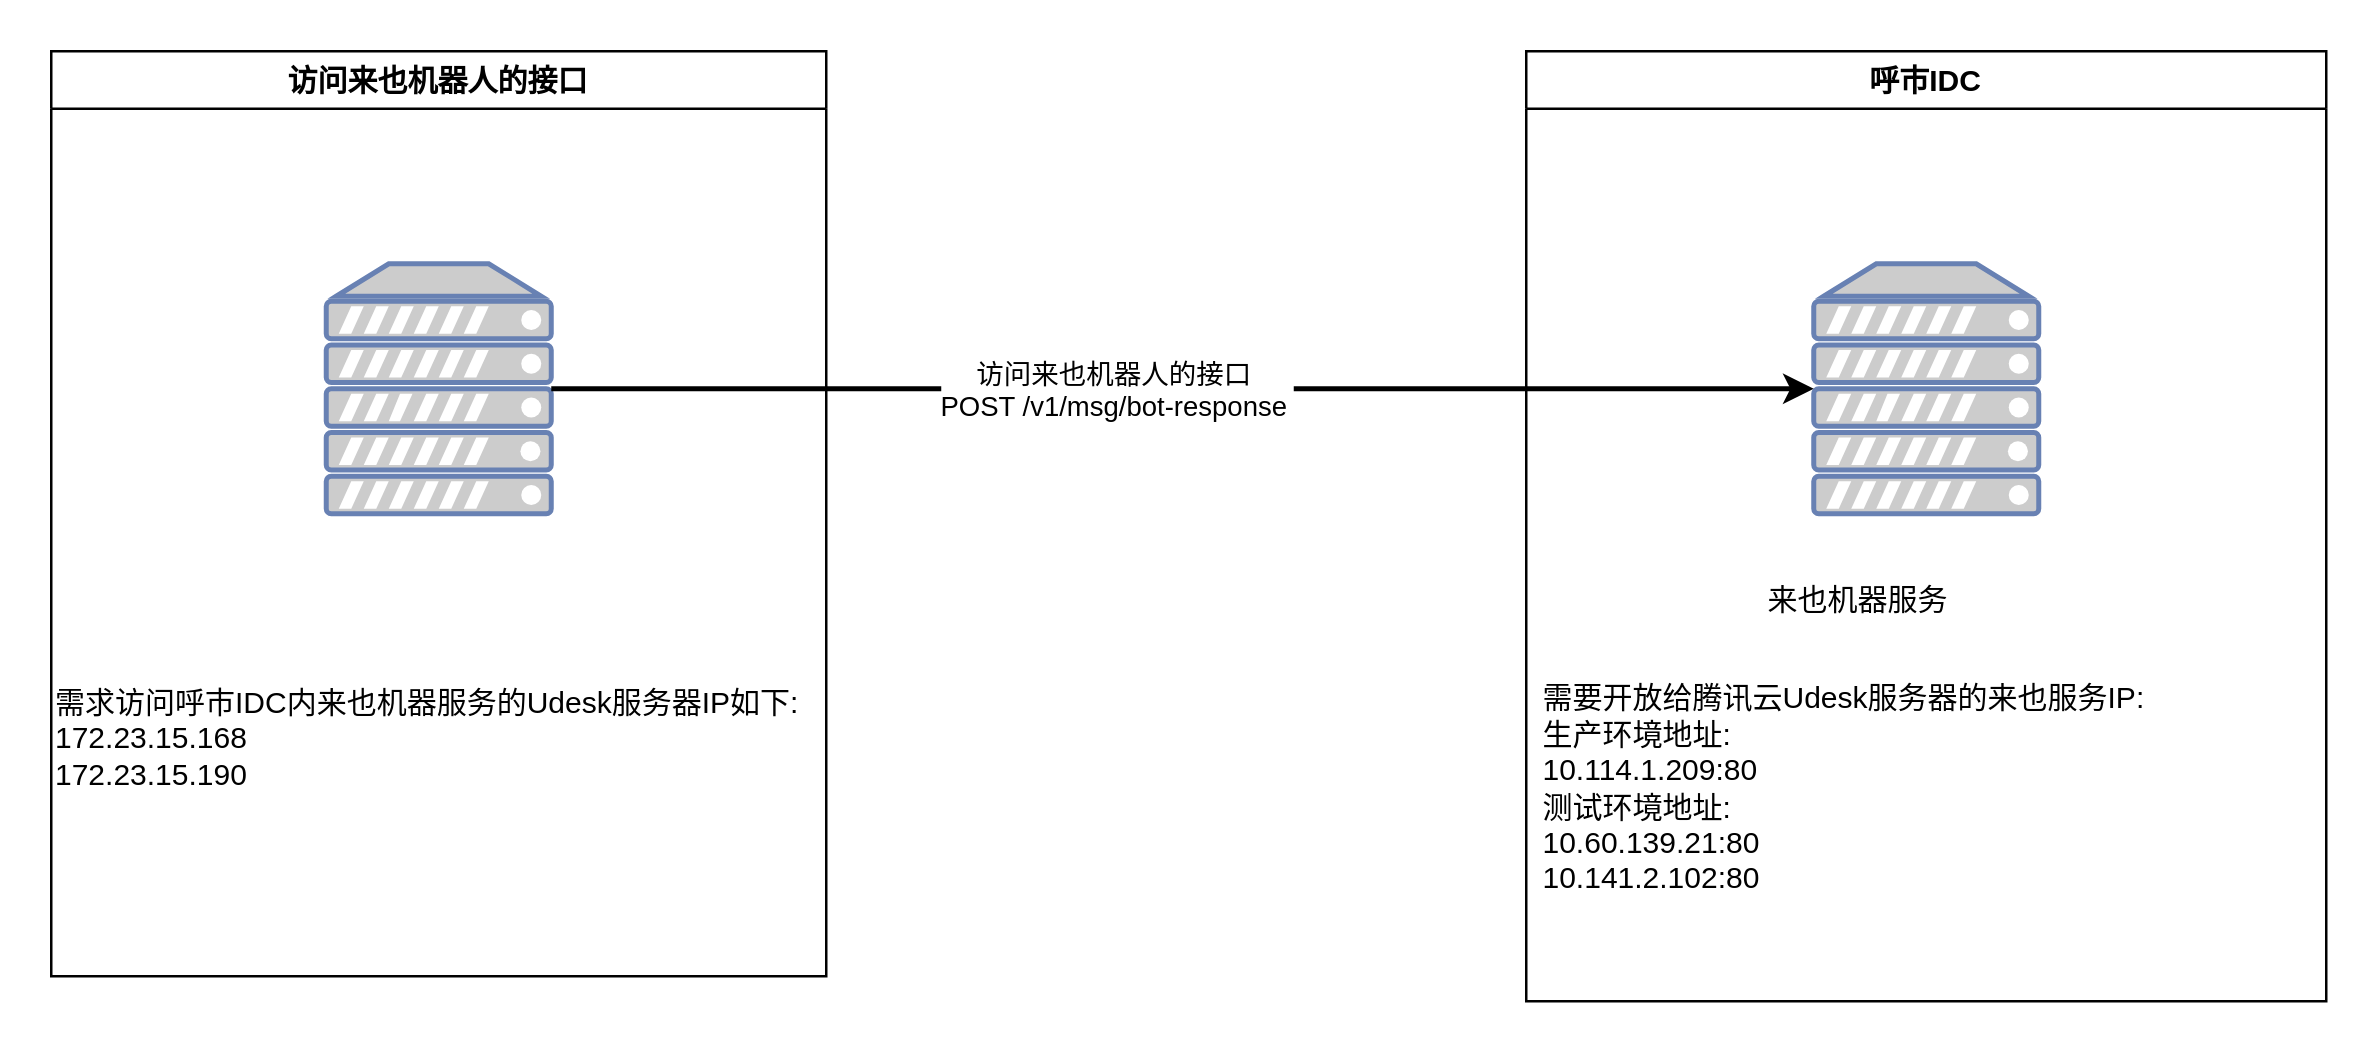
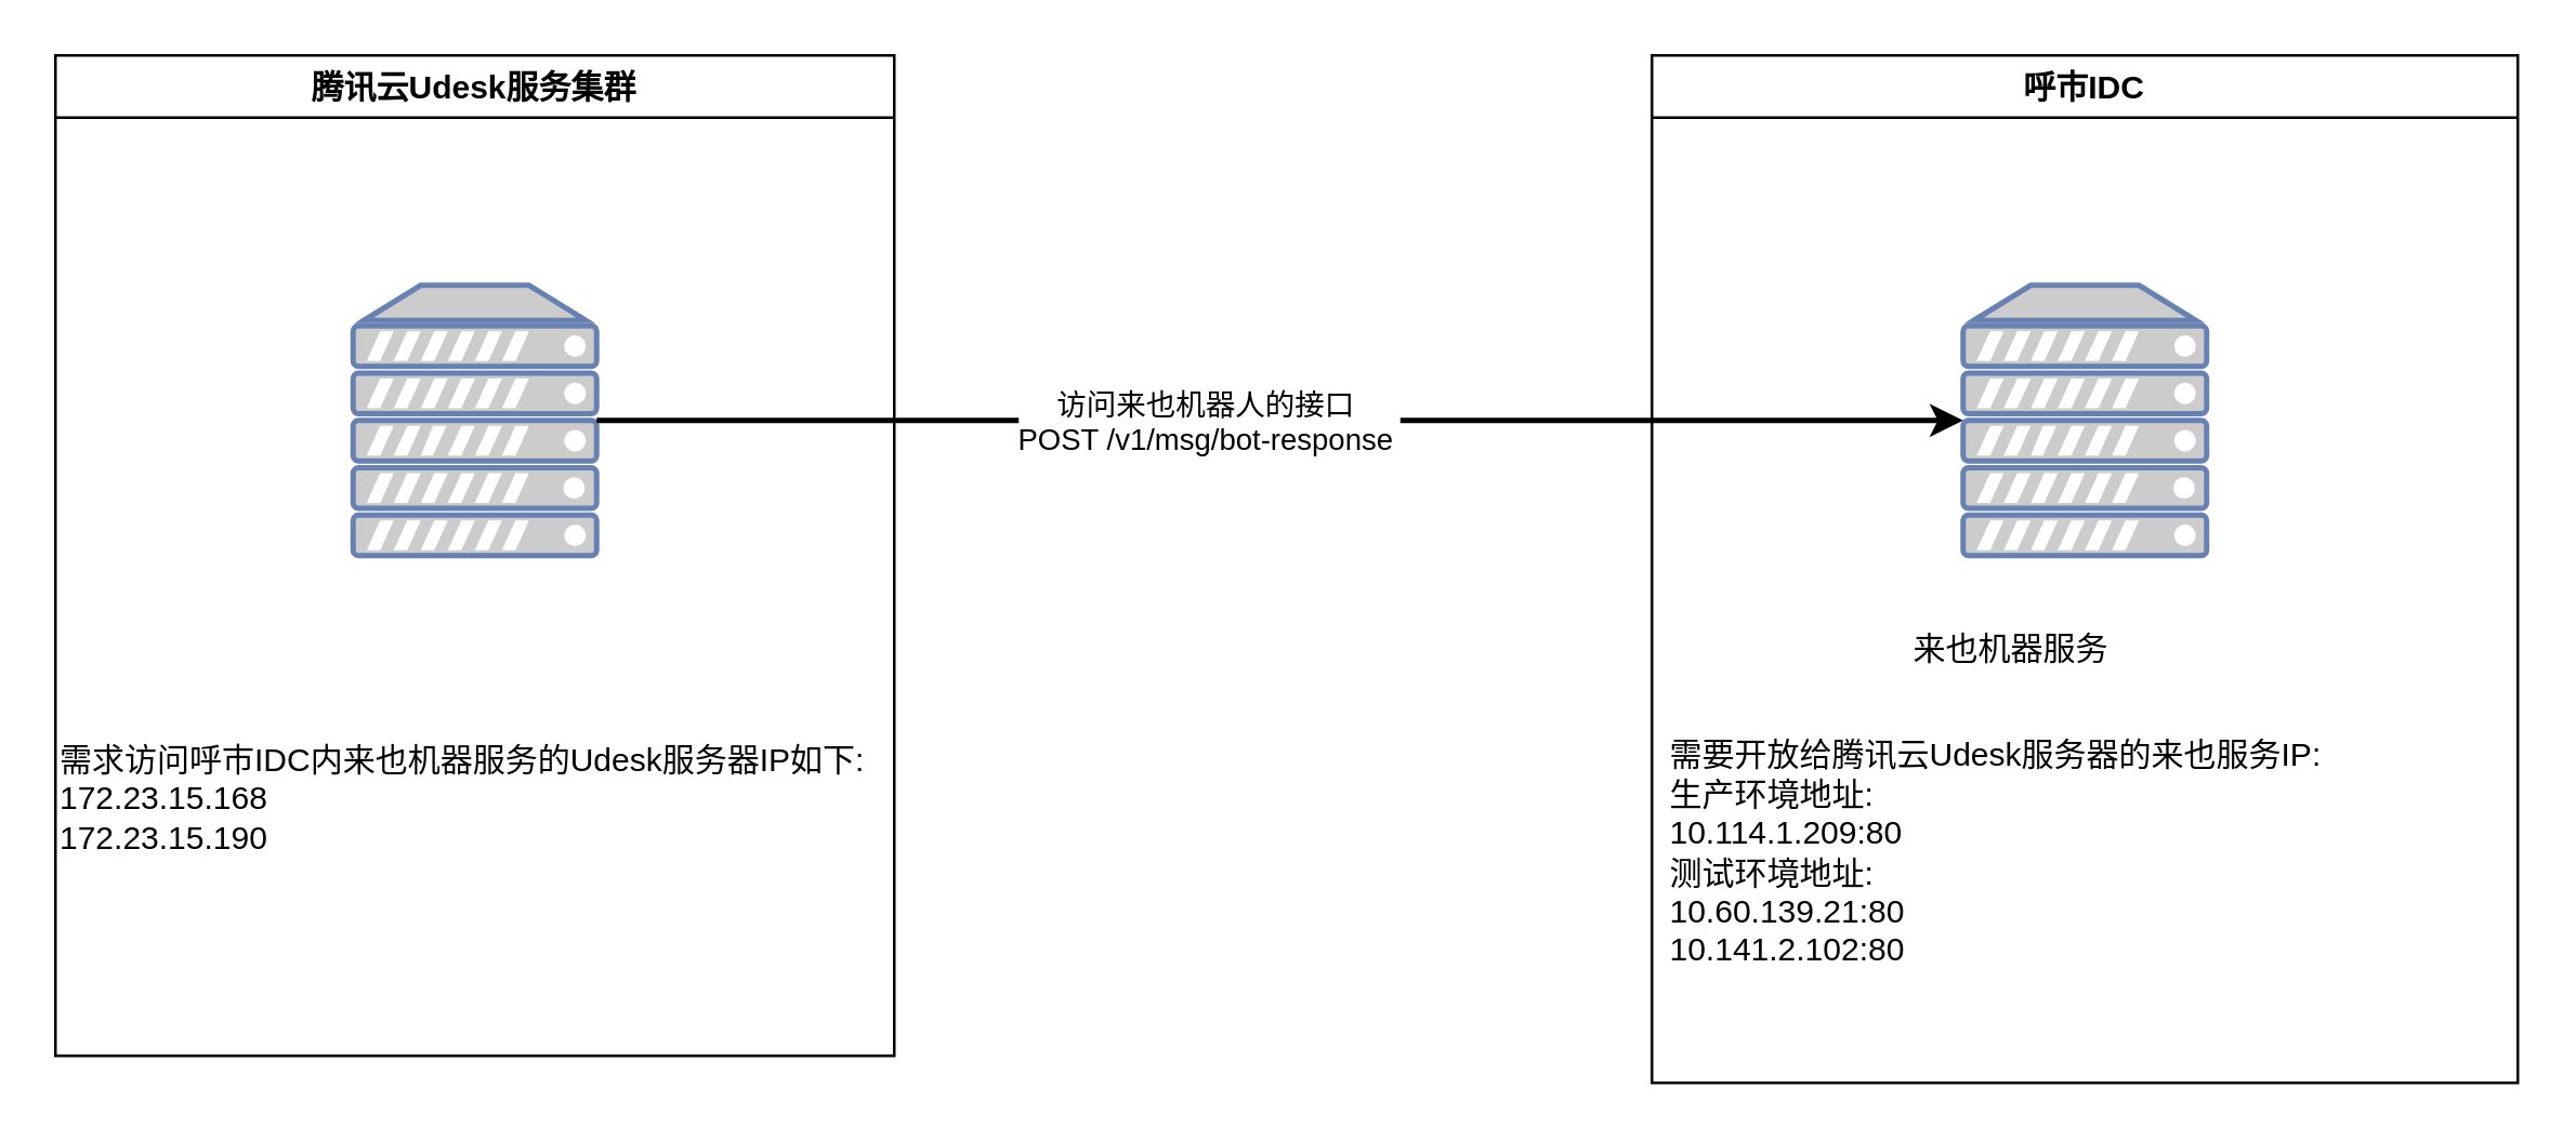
- <mxCell id="2" value="访问来也机器人的接口" style="swimlane;" vertex="1" parent="1"><mxGeometry x="20" y="20" width="310" height="370" as="geometry" /></mxCell>
+ <mxCell id="2" value="腾讯云Udesk服务集群" style="swimlane;" vertex="1" parent="1"><mxGeometry x="20" y="20" width="310" height="370" as="geometry" /></mxCell>
